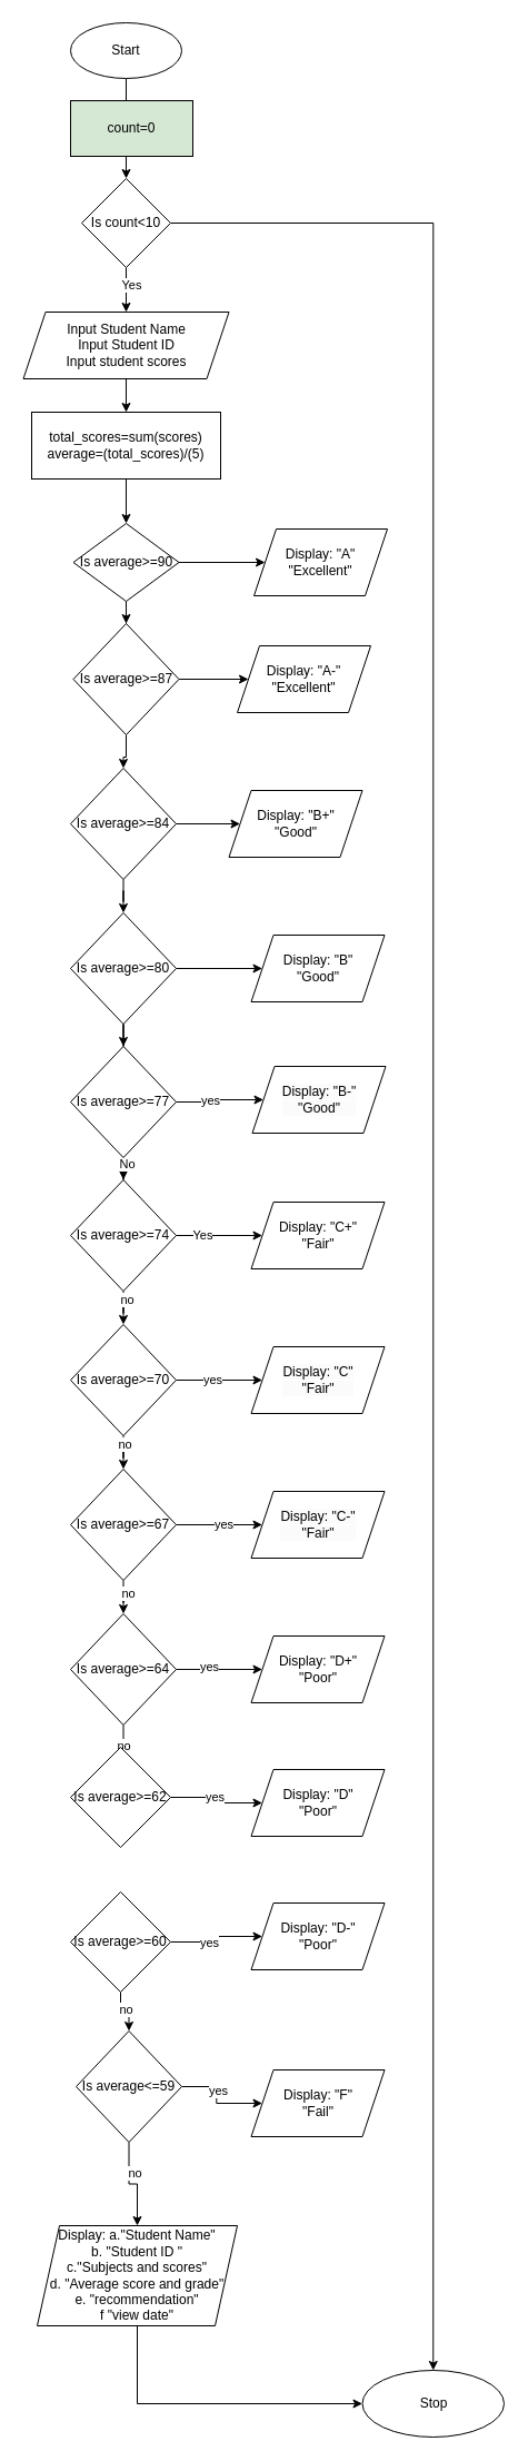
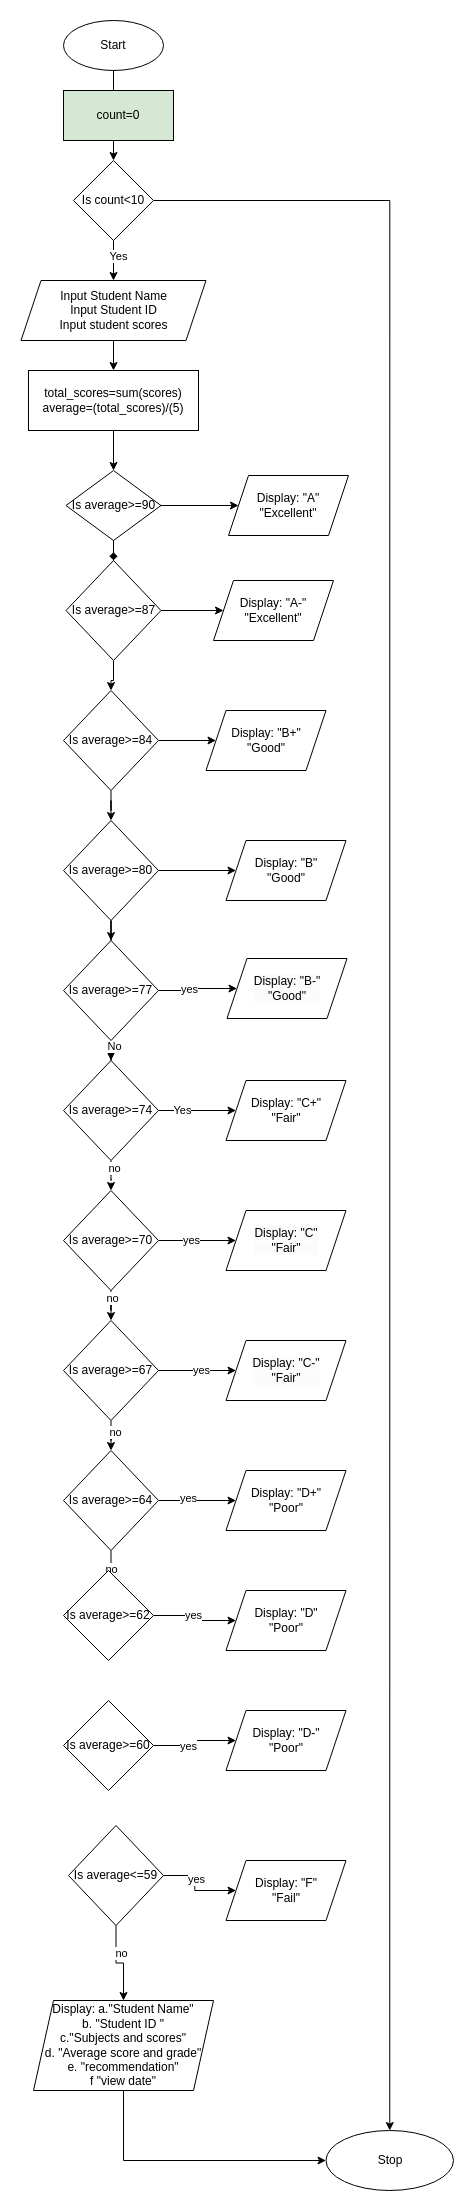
- <mxCell id="13" value="" style="edgeStyle=orthogonalEdgeStyle;rounded=0;orthogonalLoop=1;jettySize=auto;html=1;" edge="1" parent="1" source="15" target="18"><mxGeometry relative="1" as="geometry" /></mxCell>
+ <mxCell id="13" value="" style="edgeStyle=orthogonalEdgeStyle;rounded=0;orthogonalLoop=1;jettySize=auto;html=1;endArrow=diamond;" edge="1" parent="1" source="15" target="18"><mxGeometry relative="1" as="geometry" /></mxCell>
- <mxCell id="30" value="" style="edgeStyle=orthogonalEdgeStyle;rounded=0;orthogonalLoop=1;jettySize=auto;html=1;" edge="1" parent="1" source="34" target="39"><mxGeometry relative="1" as="geometry" /></mxCell>
+ <mxCell id="30" value="" style="edgeStyle=orthogonalEdgeStyle;rounded=0;orthogonalLoop=1;jettySize=auto;html=1;dashed=1;" edge="1" parent="1" source="34" target="39"><mxGeometry relative="1" as="geometry" /></mxCell>
- <mxCell id="53" value="" style="edgeStyle=orthogonalEdgeStyle;rounded=0;orthogonalLoop=1;jettySize=auto;html=1;" edge="1" parent="1" source="57" target="62"><mxGeometry relative="1" as="geometry" /></mxCell>
- <mxCell id="54" value="no" style="edgeLabel;html=1;align=center;verticalAlign=middle;resizable=0;points=[];" vertex="1" connectable="0" parent="53"><mxGeometry x="-0.309" y="4" relative="1" as="geometry"><mxPoint as="offset" /></mxGeometry></mxCell>
